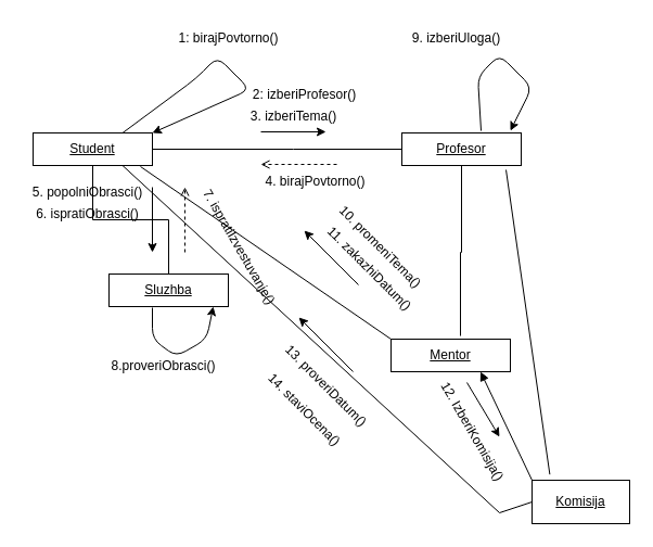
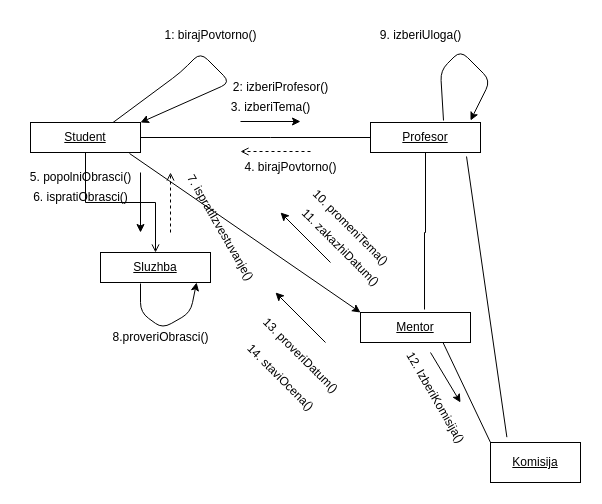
- <mxCell id="2" style="edgeStyle=orthogonalEdgeStyle;rounded=0;orthogonalLoop=1;jettySize=auto;html=1;entryX=0.5;entryY=0;entryDx=0;entryDy=0;endArrow=none;startFill=0;" edge="1" parent="1" source="3" target="13"><mxGeometry relative="1" as="geometry" /></mxCell>
+ <mxCell id="2" style="edgeStyle=orthogonalEdgeStyle;rounded=0;orthogonalLoop=1;jettySize=auto;html=1;entryX=0.5;entryY=0;entryDx=0;entryDy=0;endArrow=open;startFill=0;" edge="1" parent="1" source="3" target="13"><mxGeometry relative="1" as="geometry" /></mxCell>
- <mxCell id="25" value="" style="endArrow=none;html=1;rounded=0;exitX=0.9;exitY=1.033;exitDx=0;exitDy=0;exitPerimeter=0;entryX=0;entryY=0;entryDx=0;entryDy=0;" edge="1" parent="1" source="3" target="23"><mxGeometry width="50" height="50" relative="1" as="geometry"><mxPoint x="250" y="342" as="sourcePoint" /><mxPoint x="300" y="292" as="targetPoint" /></mxGeometry></mxCell>
+ <mxCell id="25" value="" style="endArrow=classic;html=1;rounded=0;exitX=0.9;exitY=1.033;exitDx=0;exitDy=0;exitPerimeter=0;entryX=0;entryY=0;entryDx=0;entryDy=0;" edge="1" parent="1" source="3" target="23"><mxGeometry width="50" height="50" relative="1" as="geometry"><mxPoint x="250" y="342" as="sourcePoint" /><mxPoint x="300" y="292" as="targetPoint" /></mxGeometry></mxCell>
- <mxCell id="31" value="" style="endArrow=none;html=1;rounded=0;entryX=0.75;entryY=1;entryDx=0;entryDy=0;exitX=0;exitY=0.5;exitDx=0;exitDy=0;" edge="1" parent="1" source="29" target="3"><mxGeometry width="50" height="50" relative="1" as="geometry"><mxPoint x="275" y="452" as="sourcePoint" /><mxPoint x="325" y="402" as="targetPoint" /><Array as="points"><mxPoint x="460" y="472" /></Array></mxGeometry></mxCell>
- <mxCell id="20" value="8.proveriObrasci()" style="text;html=1;align=center;verticalAlign=middle;resizable=0;points=[];autosize=1;strokeColor=none;fillColor=none;" vertex="1" parent="1"><mxGeometry x="90" y="322" width="120" height="30" as="geometry" /></mxCell>
+ <mxCell id="20" value="8.proveriObrasci()" style="text;html=1;align=center;verticalAlign=middle;resizable=0;points=[];autosize=1;strokeColor=none;fillColor=none;" vertex="1" parent="1"><mxGeometry x="100" y="322" width="120" height="30" as="geometry" /></mxCell>
- <mxCell id="32" value="" style="endArrow=block;html=1;rounded=0;entryX=0.75;entryY=1;entryDx=0;entryDy=0;exitX=0;exitY=0;exitDx=0;exitDy=0;" edge="1" parent="1" source="29" target="23"><mxGeometry width="50" height="50" relative="1" as="geometry"><mxPoint x="360" y="342" as="sourcePoint" /><mxPoint x="410" y="292" as="targetPoint" /></mxGeometry></mxCell>
+ <mxCell id="32" value="" style="endArrow=none;html=1;rounded=0;entryX=0.75;entryY=1;entryDx=0;entryDy=0;exitX=0;exitY=0;exitDx=0;exitDy=0;" edge="1" parent="1" source="29" target="23"><mxGeometry width="50" height="50" relative="1" as="geometry"><mxPoint x="360" y="342" as="sourcePoint" /><mxPoint x="410" y="292" as="targetPoint" /></mxGeometry></mxCell>
